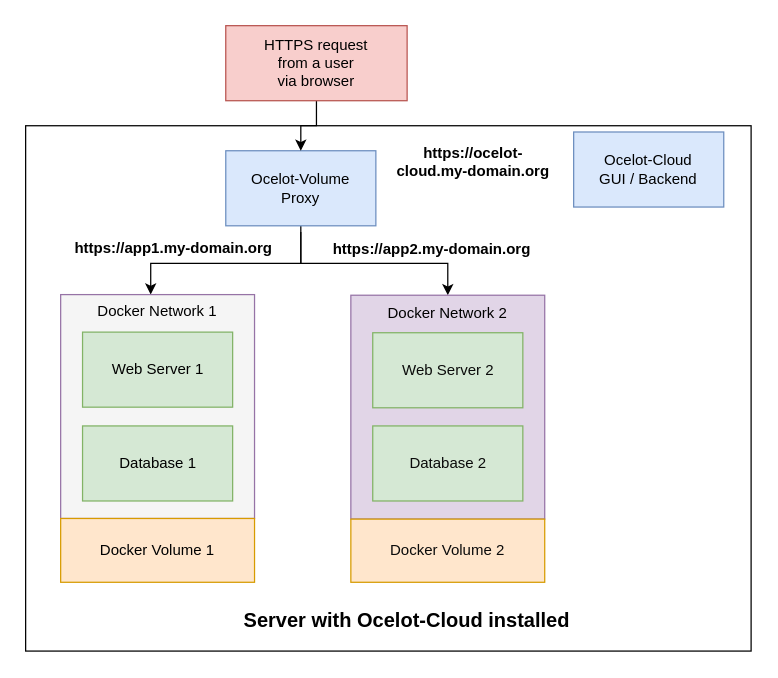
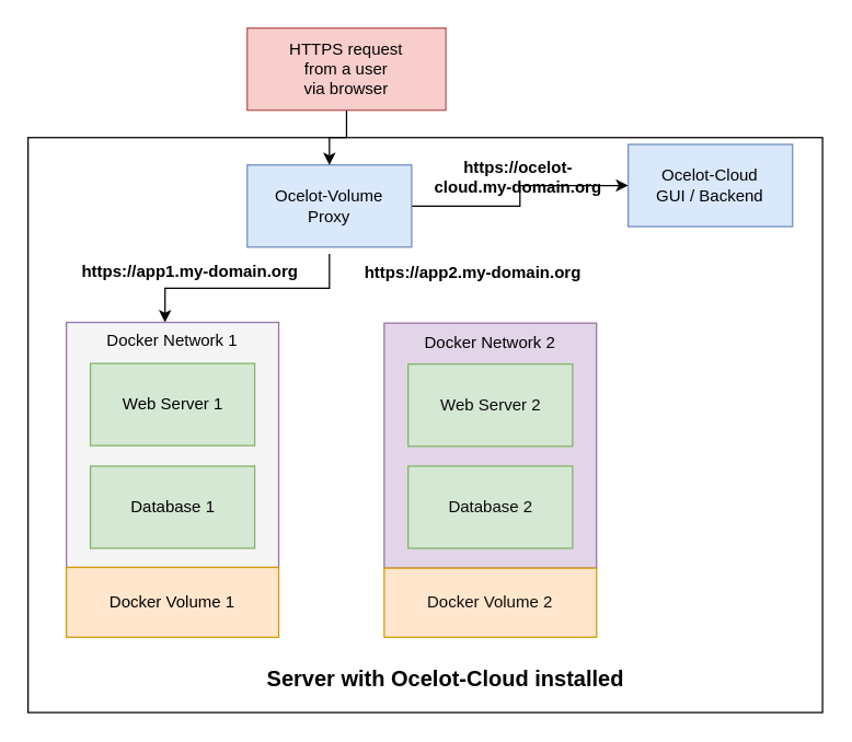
+ <mxCell id="4" style="edgeStyle=orthogonalEdgeStyle;rounded=0;orthogonalLoop=1;jettySize=auto;html=1;entryX=0;entryY=0.5;entryDx=0;entryDy=0;" parent="1" source="6" target="12" edge="1"><mxGeometry relative="1" as="geometry" /></mxCell>
- <mxCell id="5" style="edgeStyle=orthogonalEdgeStyle;rounded=0;orthogonalLoop=1;jettySize=auto;html=1;entryX=0.5;entryY=0;entryDx=0;entryDy=0;" parent="1" source="6" target="14" edge="1"><mxGeometry relative="1" as="geometry"><Array as="points"><mxPoint x="240" y="210" /><mxPoint x="358" y="210" /></Array></mxGeometry></mxCell>
